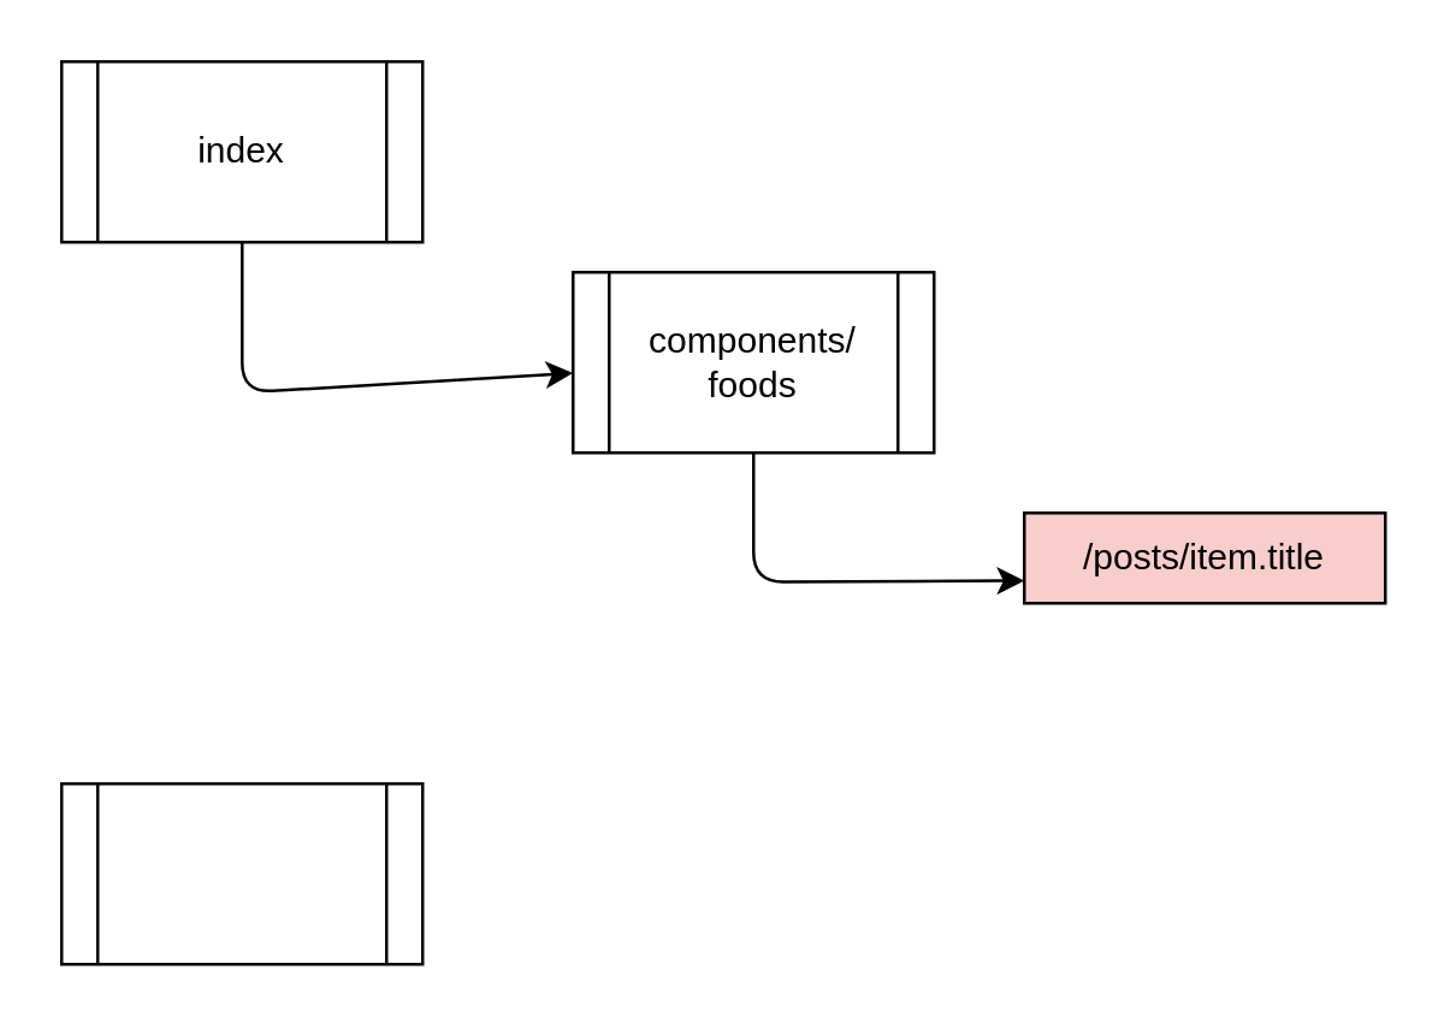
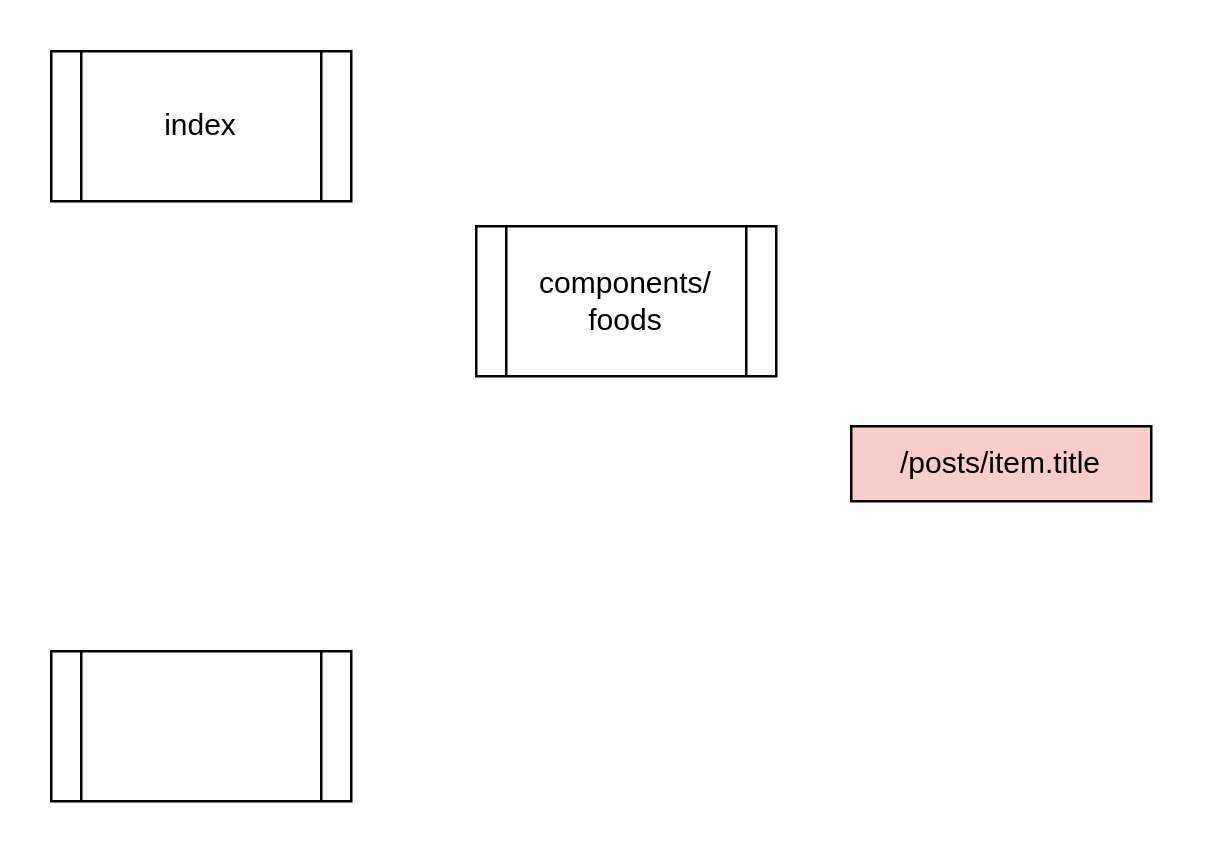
- <mxCell id="2" style="edgeStyle=none;html=1;exitX=0.5;exitY=1;exitDx=0;exitDy=0;" edge="1" parent="1" source="3" target="5"><mxGeometry relative="1" as="geometry"><Array as="points"><mxPoint x="80" y="130" /></Array></mxGeometry></mxCell>
- <mxCell id="4" style="edgeStyle=none;html=1;exitX=0.5;exitY=1;exitDx=0;exitDy=0;entryX=0;entryY=0.75;entryDx=0;entryDy=0;" edge="1" parent="1" source="5" target="6"><mxGeometry relative="1" as="geometry"><Array as="points"><mxPoint x="250" y="193" /></Array></mxGeometry></mxCell>
